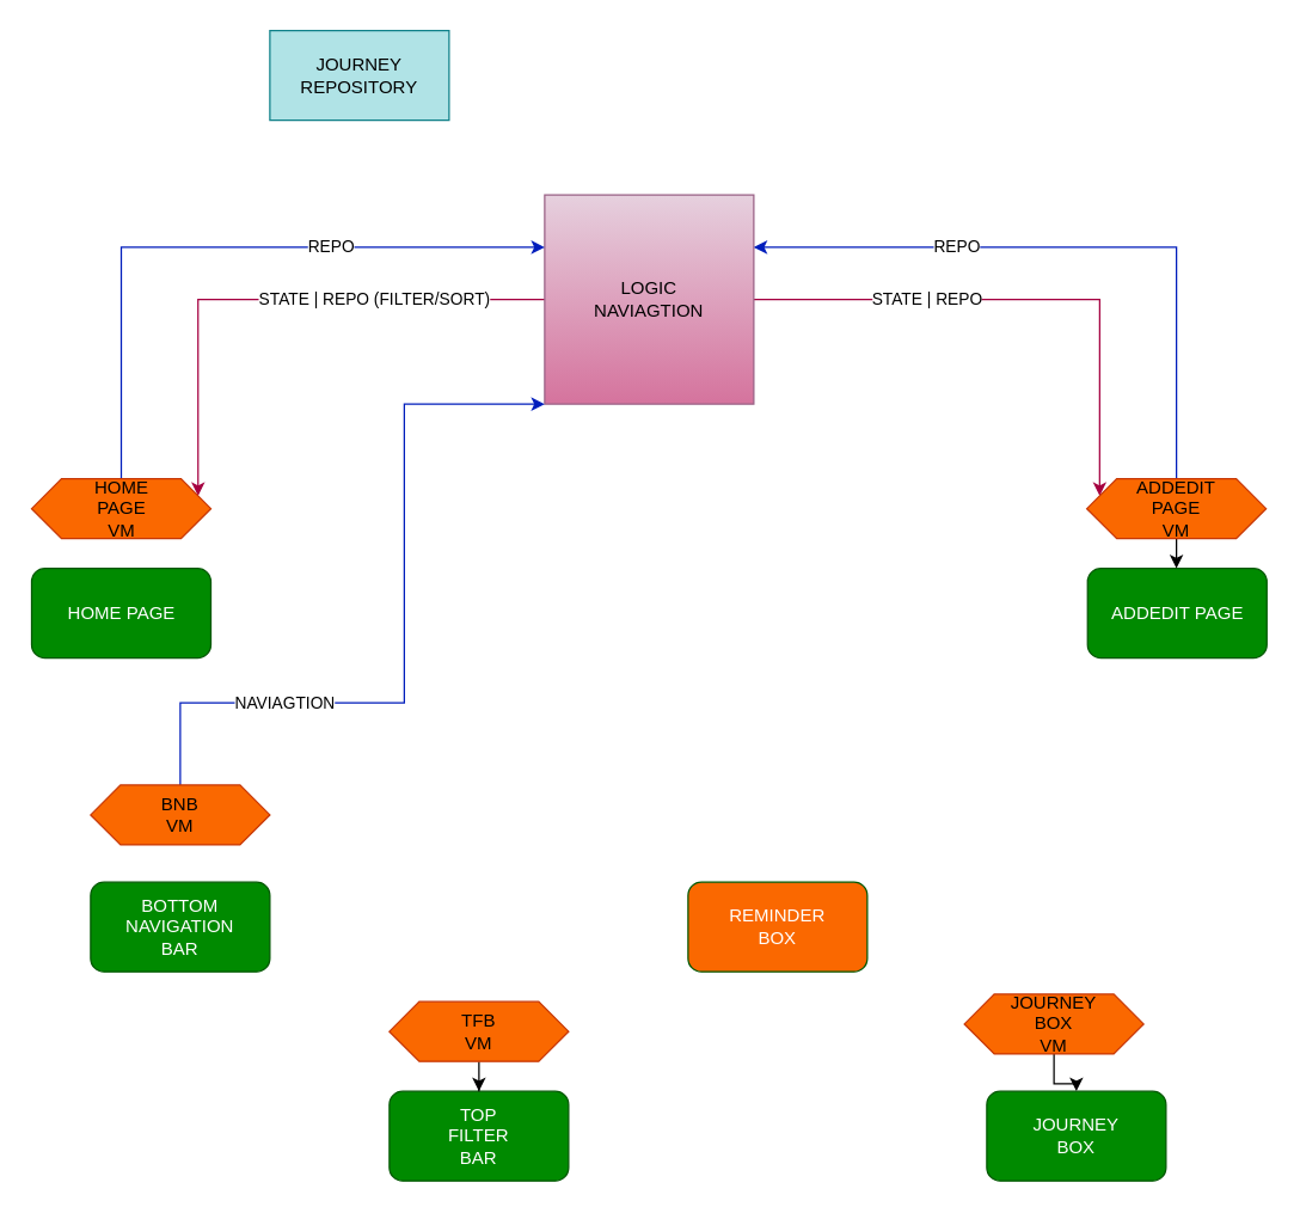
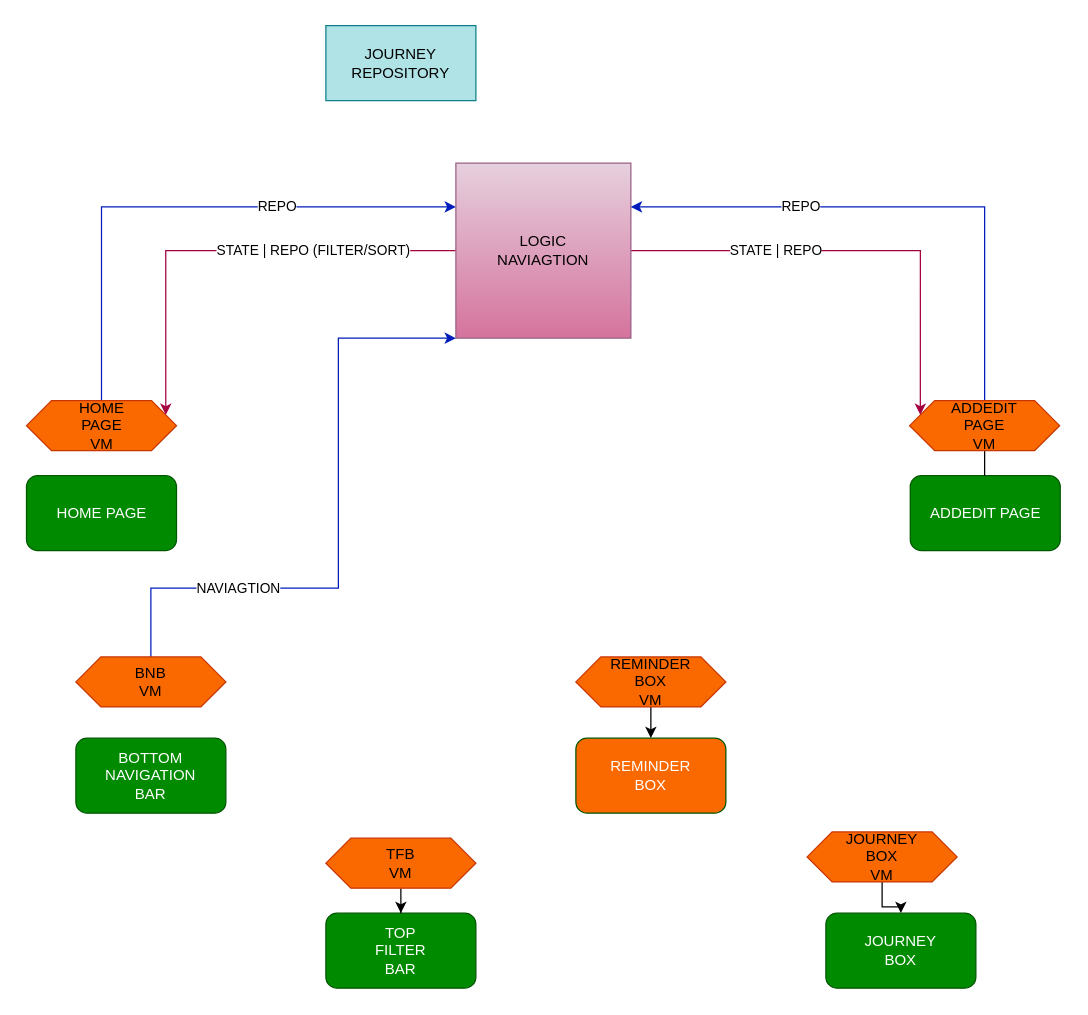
- <mxCell id="8" value="JOURNEY&lt;br&gt;REPOSITORY" style="rounded=0;whiteSpace=wrap;html=1;fillColor=#b0e3e6;strokeColor=#0e8088;" vertex="1" parent="1"><mxGeometry x="180" y="20" width="120" height="60" as="geometry" /></mxCell>
+ <mxCell id="8" value="JOURNEY&lt;br&gt;REPOSITORY" style="rounded=0;whiteSpace=wrap;html=1;fillColor=#b0e3e6;strokeColor=#0e8088;" vertex="1" parent="1"><mxGeometry x="260" y="20" width="120" height="60" as="geometry" /></mxCell>
- <mxCell id="14" style="edgeStyle=orthogonalEdgeStyle;rounded=0;orthogonalLoop=1;jettySize=auto;html=1;" edge="1" parent="1" source="16" target="3"><mxGeometry relative="1" as="geometry" /></mxCell>
+ <mxCell id="14" style="edgeStyle=orthogonalEdgeStyle;rounded=0;orthogonalLoop=1;jettySize=auto;html=1;endArrow=none;" edge="1" parent="1" source="16" target="3"><mxGeometry relative="1" as="geometry" /></mxCell>
+ <mxCell id="22" value="REMINDER&lt;br&gt;BOX&lt;br&gt;VM" style="shape=hexagon;perimeter=hexagonPerimeter2;whiteSpace=wrap;html=1;fixedSize=1;fillColor=#fa6800;fontColor=#000000;strokeColor=#C73500;" vertex="1" parent="1"><mxGeometry x="460" y="525" width="120" height="40" as="geometry" /></mxCell>
+ <mxCell id="21" style="edgeStyle=orthogonalEdgeStyle;rounded=0;orthogonalLoop=1;jettySize=auto;html=1;" edge="1" parent="1" source="22" target="6"><mxGeometry relative="1" as="geometry" /></mxCell>
